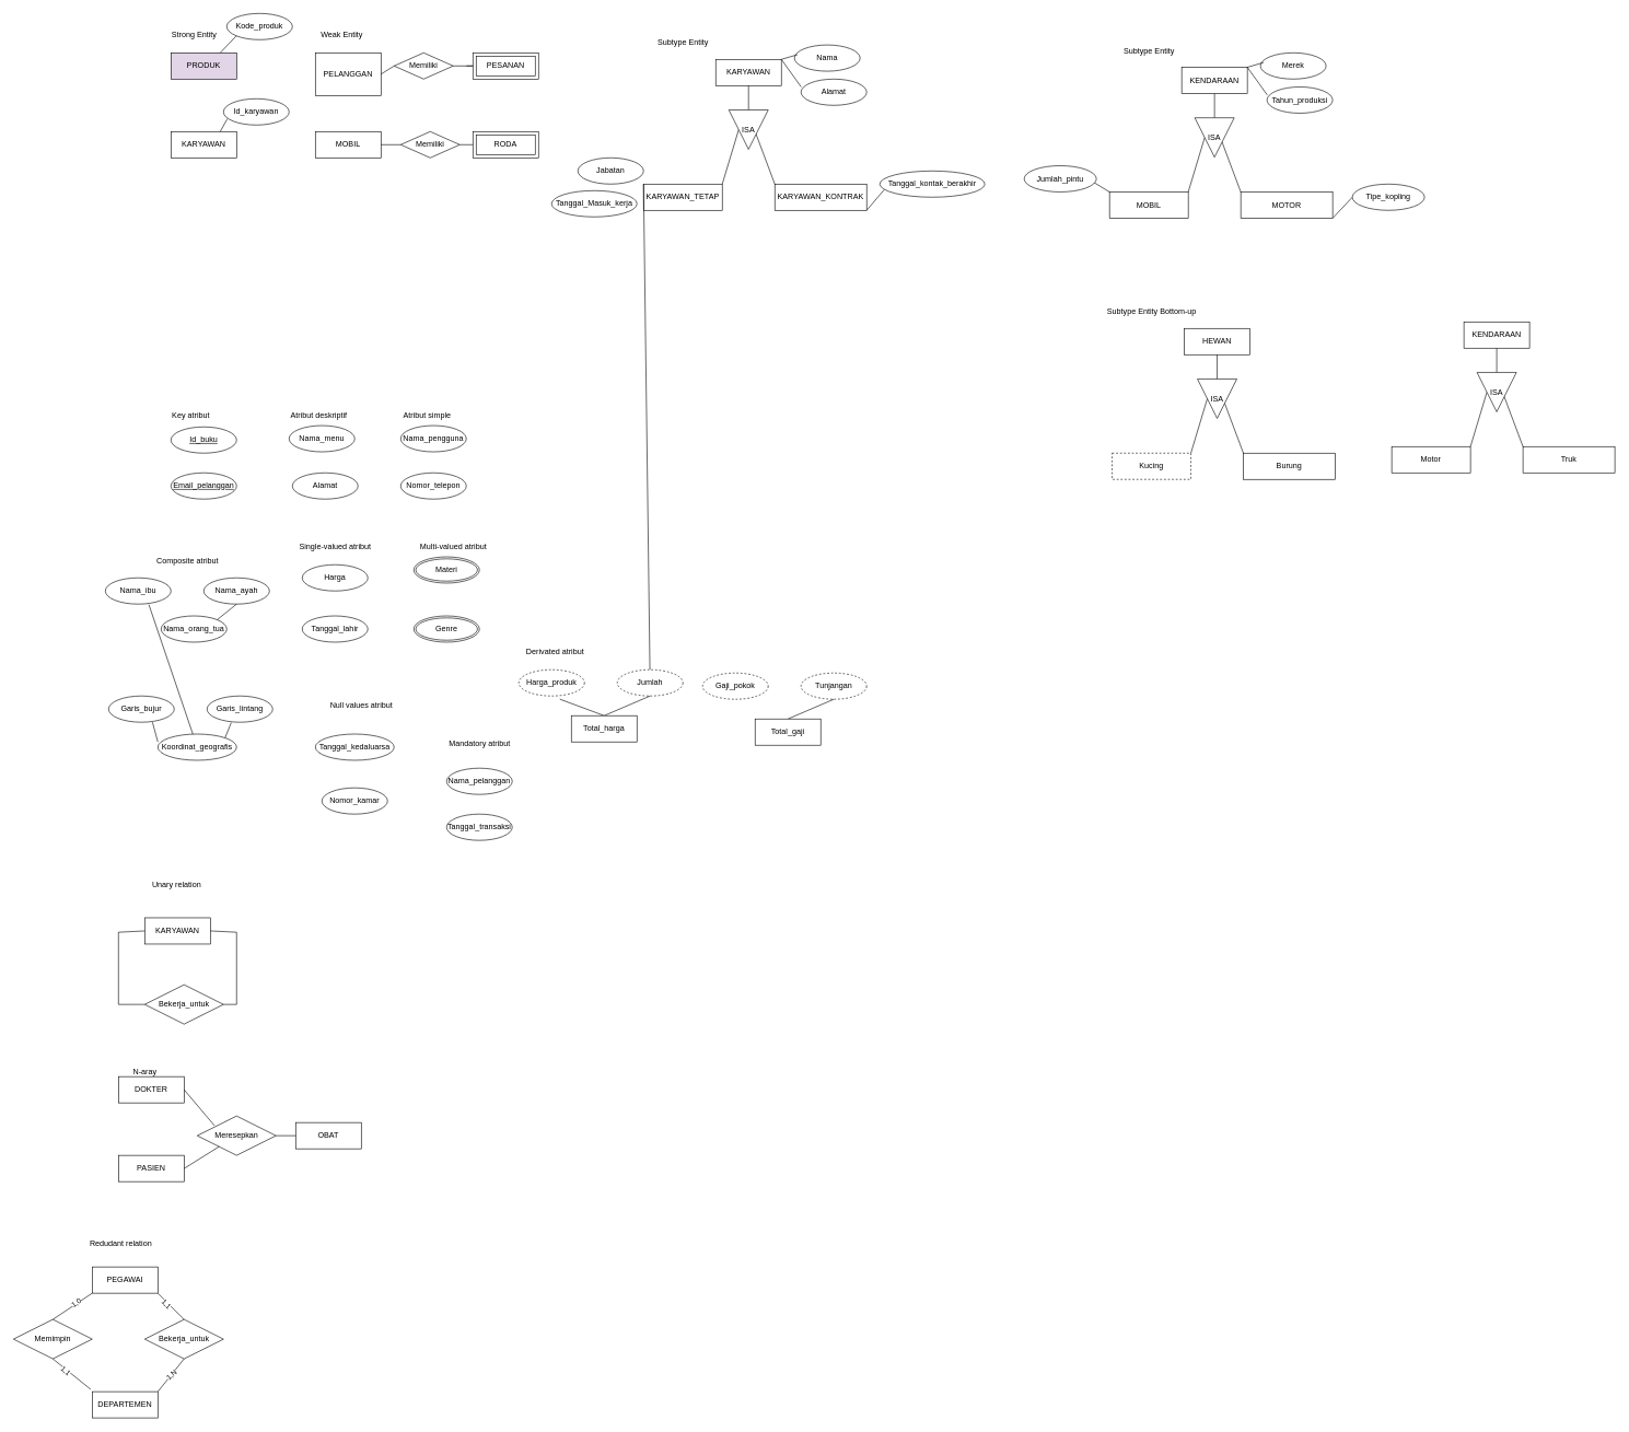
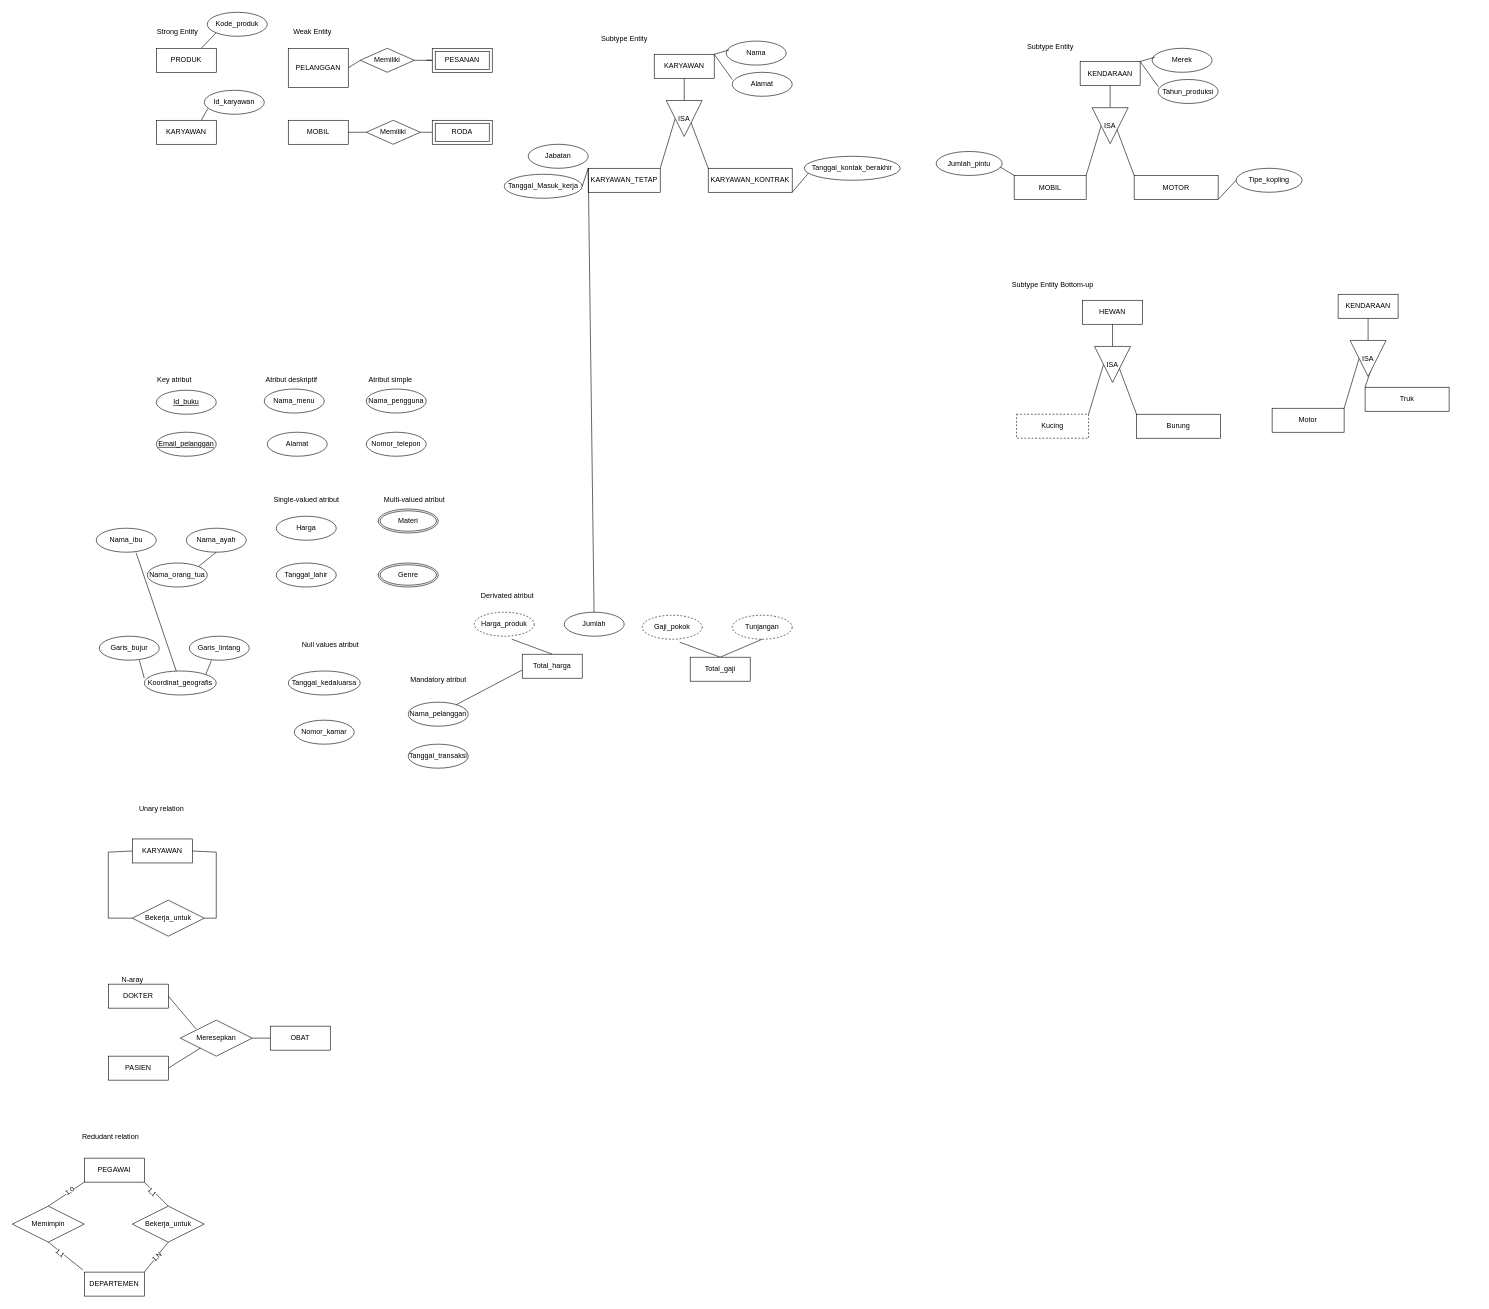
- <mxCell id="3" value="PRODUK" style="whiteSpace=wrap;html=1;align=center;fillColor=#e1d5e7;" parent="1" vertex="1"><mxGeometry x="260" y="80" width="100" height="40" as="geometry" /></mxCell>
+ <mxCell id="3" value="PRODUK" style="whiteSpace=wrap;html=1;align=center;" parent="1" vertex="1"><mxGeometry x="260" y="80" width="100" height="40" as="geometry" /></mxCell>
+ <mxCell id="37" value="" style="endArrow=none;html=1;rounded=0;exitX=1;exitY=0.5;exitDx=0;exitDy=0;entryX=0;entryY=0;entryDx=0;entryDy=0;" parent="1" source="36" target="22" edge="1"><mxGeometry width="50" height="50" relative="1" as="geometry"><mxPoint x="940" y="400" as="sourcePoint" /><mxPoint x="990" y="350" as="targetPoint" /></mxGeometry></mxCell>
- <mxCell id="63" value="Truk" style="whiteSpace=wrap;html=1;align=center;" parent="1" vertex="1"><mxGeometry x="2320" y="680" width="140" height="40" as="geometry" /></mxCell>
+ <mxCell id="63" value="Truk" style="whiteSpace=wrap;html=1;align=center;" parent="1" vertex="1"><mxGeometry x="2275" y="645" width="140" height="40" as="geometry" /></mxCell>
- <mxCell id="77" value="Composite atribut" style="text;html=1;align=center;verticalAlign=middle;resizable=0;points=[];autosize=1;strokeColor=none;fillColor=none;" parent="1" vertex="1"><mxGeometry x="225" y="840" width="120" height="30" as="geometry" /></mxCell>
- <mxCell id="103" value="Jumlah" style="ellipse;whiteSpace=wrap;html=1;align=center;dashed=1;" parent="1" vertex="1"><mxGeometry x="940" y="1020" width="100" height="40" as="geometry" /></mxCell>
+ <mxCell id="103" value="Jumlah" style="ellipse;whiteSpace=wrap;html=1;align=center;dashed=0;" parent="1" vertex="1"><mxGeometry x="940" y="1020" width="100" height="40" as="geometry" /></mxCell>
- <mxCell id="104" value="" style="endArrow=none;html=1;rounded=0;entryX=0.5;entryY=1;entryDx=0;entryDy=0;exitX=0.5;exitY=0;exitDx=0;exitDy=0;" parent="1" source="106" target="103" edge="1"><mxGeometry width="50" height="50" relative="1" as="geometry"><mxPoint x="920" y="1090" as="sourcePoint" /><mxPoint x="1000" y="1070" as="targetPoint" /></mxGeometry></mxCell>
+ <mxCell id="104" value="" style="endArrow=none;html=1;rounded=0;exitX=0.5;exitY=0;exitDx=0;exitDy=0;" parent="1" source="106" target="101" edge="1"><mxGeometry width="50" height="50" relative="1" as="geometry"><mxPoint x="920" y="1090" as="sourcePoint" /><mxPoint x="1000" y="1070" as="targetPoint" /></mxGeometry></mxCell>
+ <mxCell id="110" value="" style="endArrow=none;html=1;rounded=0;exitX=0.625;exitY=1.122;exitDx=0;exitDy=0;exitPerimeter=0;entryX=0.5;entryY=0;entryDx=0;entryDy=0;" parent="1" source="107" target="111" edge="1"><mxGeometry width="50" height="50" relative="1" as="geometry"><mxPoint x="1250" y="1175" as="sourcePoint" /><mxPoint x="1200" y="1095" as="targetPoint" /></mxGeometry></mxCell>
